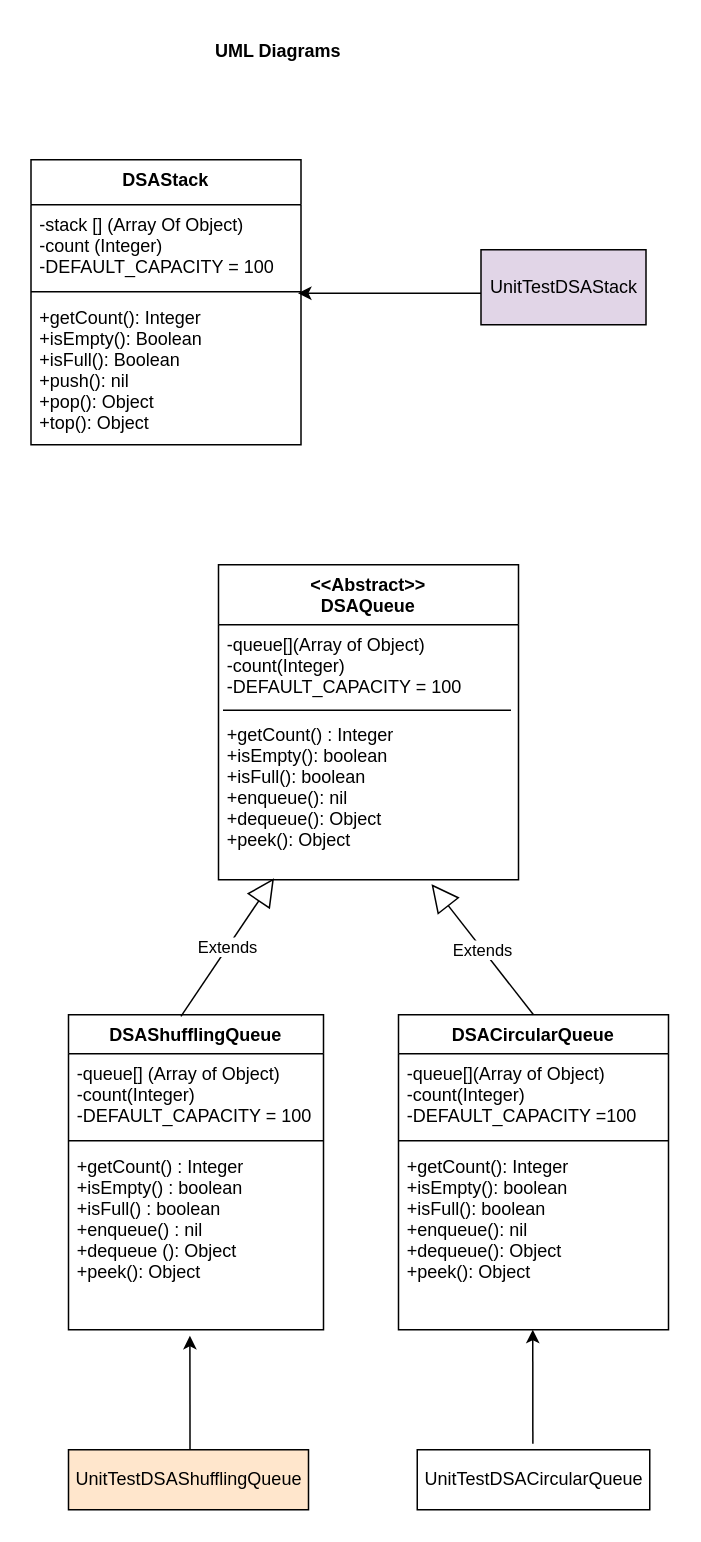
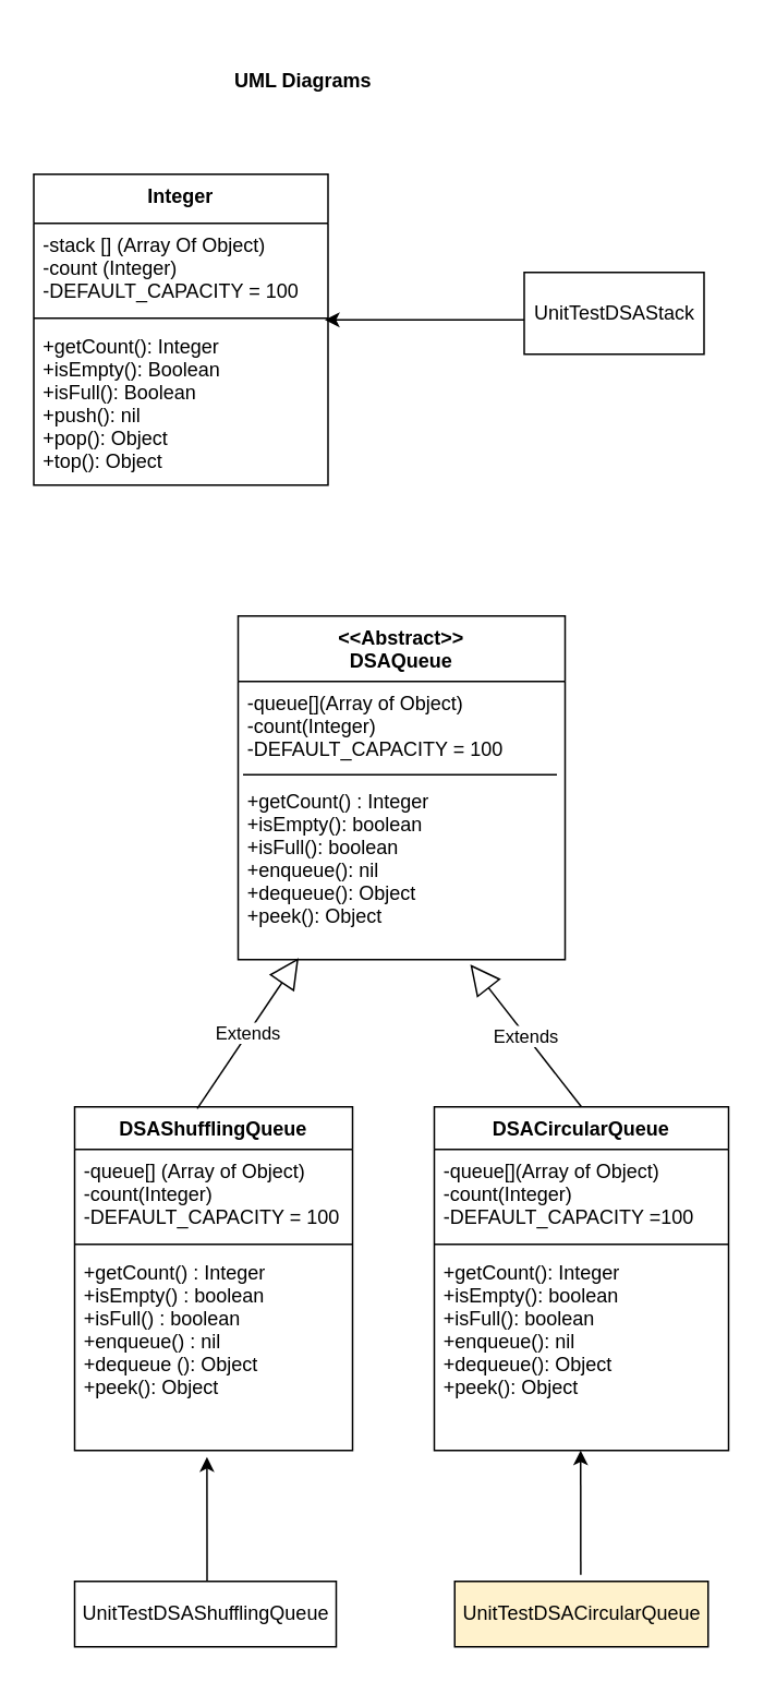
- <mxCell id="26" value="UML Diagrams" style="text;align=center;fontStyle=1;verticalAlign=middle;spacingLeft=3;spacingRight=3;strokeColor=none;rotatable=0;points=[[0,0.5],[1,0.5]];portConstraint=eastwest;" vertex="1" parent="1"><mxGeometry x="145" y="20" width="80" height="26" as="geometry" /></mxCell>
+ <mxCell id="26" value="UML Diagrams" style="text;align=center;fontStyle=1;verticalAlign=middle;spacingLeft=3;spacingRight=3;strokeColor=none;rotatable=0;points=[[0,0.5],[1,0.5]];portConstraint=eastwest;" vertex="1" parent="1"><mxGeometry x="145" y="35" width="80" height="26" as="geometry" /></mxCell>
- <mxCell id="2" value="DSAStack" style="swimlane;fontStyle=1;align=center;verticalAlign=top;childLayout=stackLayout;horizontal=1;startSize=30;horizontalStack=0;resizeParent=1;resizeParentMax=0;resizeLast=0;collapsible=1;marginBottom=0;" parent="1" vertex="1"><mxGeometry x="20" y="106" width="180" height="190" as="geometry" /></mxCell>
+ <mxCell id="2" value="Integer" style="swimlane;fontStyle=1;align=center;verticalAlign=top;childLayout=stackLayout;horizontal=1;startSize=30;horizontalStack=0;resizeParent=1;resizeParentMax=0;resizeLast=0;collapsible=1;marginBottom=0;" parent="1" vertex="1"><mxGeometry x="20" y="106" width="180" height="190" as="geometry" /></mxCell>
- <mxCell id="19" value="UnitTestDSAStack" style="html=1;fillColor=#e1d5e7;" parent="1" vertex="1"><mxGeometry x="320" y="166" width="110" height="50" as="geometry" /></mxCell>
+ <mxCell id="19" value="UnitTestDSAStack" style="html=1;" parent="1" vertex="1"><mxGeometry x="320" y="166" width="110" height="50" as="geometry" /></mxCell>
- <mxCell id="25" value="&lt;div&gt;UnitTestDSAShufflingQueue&lt;/div&gt;" style="html=1;fillColor=#ffe6cc;" vertex="1" parent="1"><mxGeometry x="45" y="966" width="160" height="40" as="geometry" /></mxCell>
+ <mxCell id="25" value="&lt;div&gt;UnitTestDSAShufflingQueue&lt;/div&gt;" style="html=1;" vertex="1" parent="1"><mxGeometry x="45" y="966" width="160" height="40" as="geometry" /></mxCell>
- <mxCell id="24" value="UnitTestDSACircularQueue" style="html=1;" vertex="1" parent="1"><mxGeometry x="277.5" y="966" width="155" height="40" as="geometry" /></mxCell>
+ <mxCell id="24" value="UnitTestDSACircularQueue" style="html=1;fillColor=#fff2cc;" vertex="1" parent="1"><mxGeometry x="277.5" y="966" width="155" height="40" as="geometry" /></mxCell>
